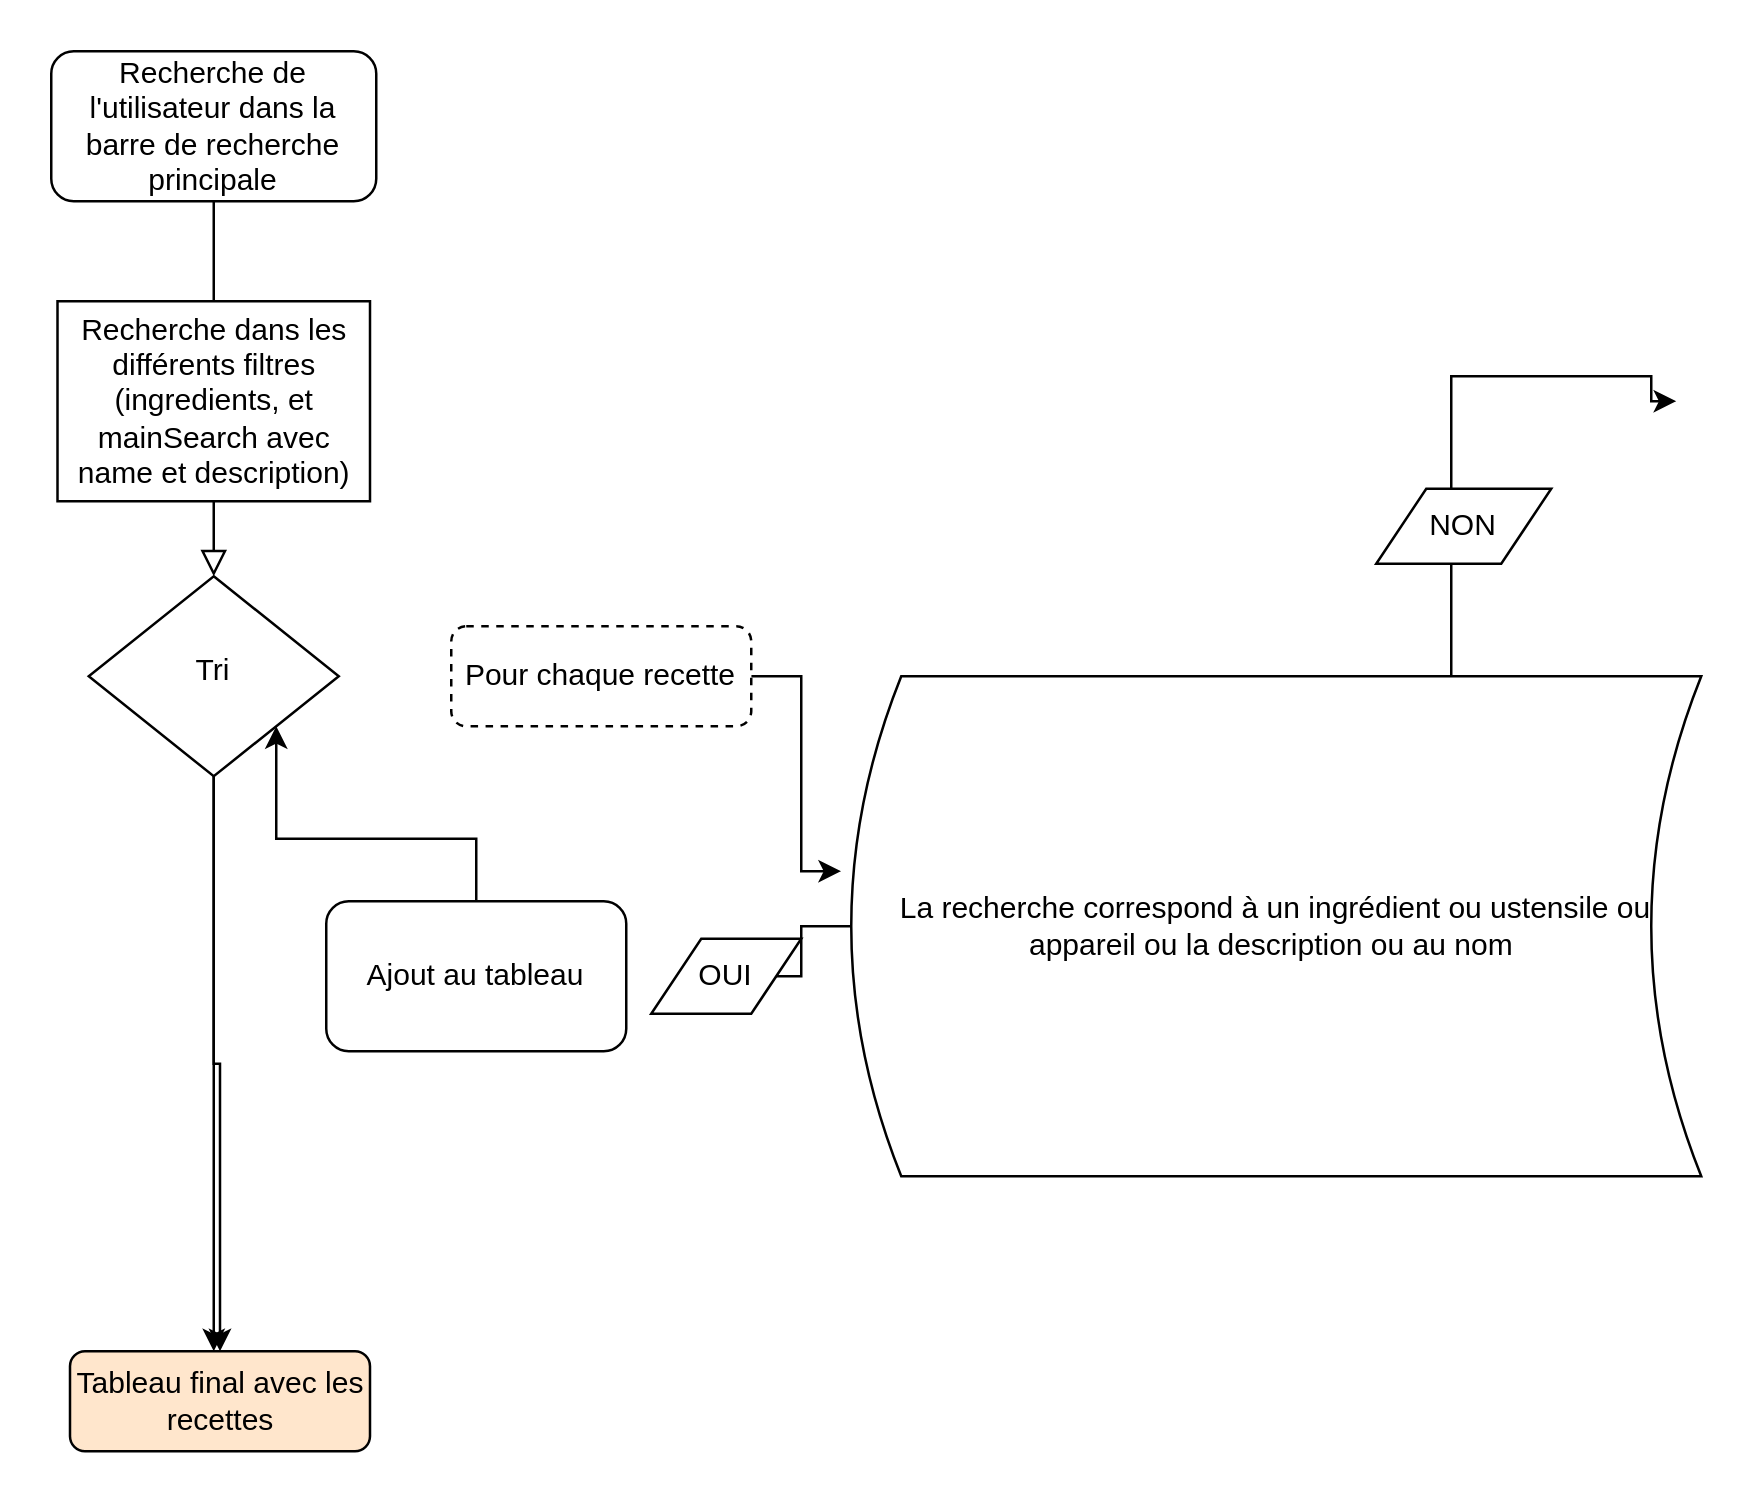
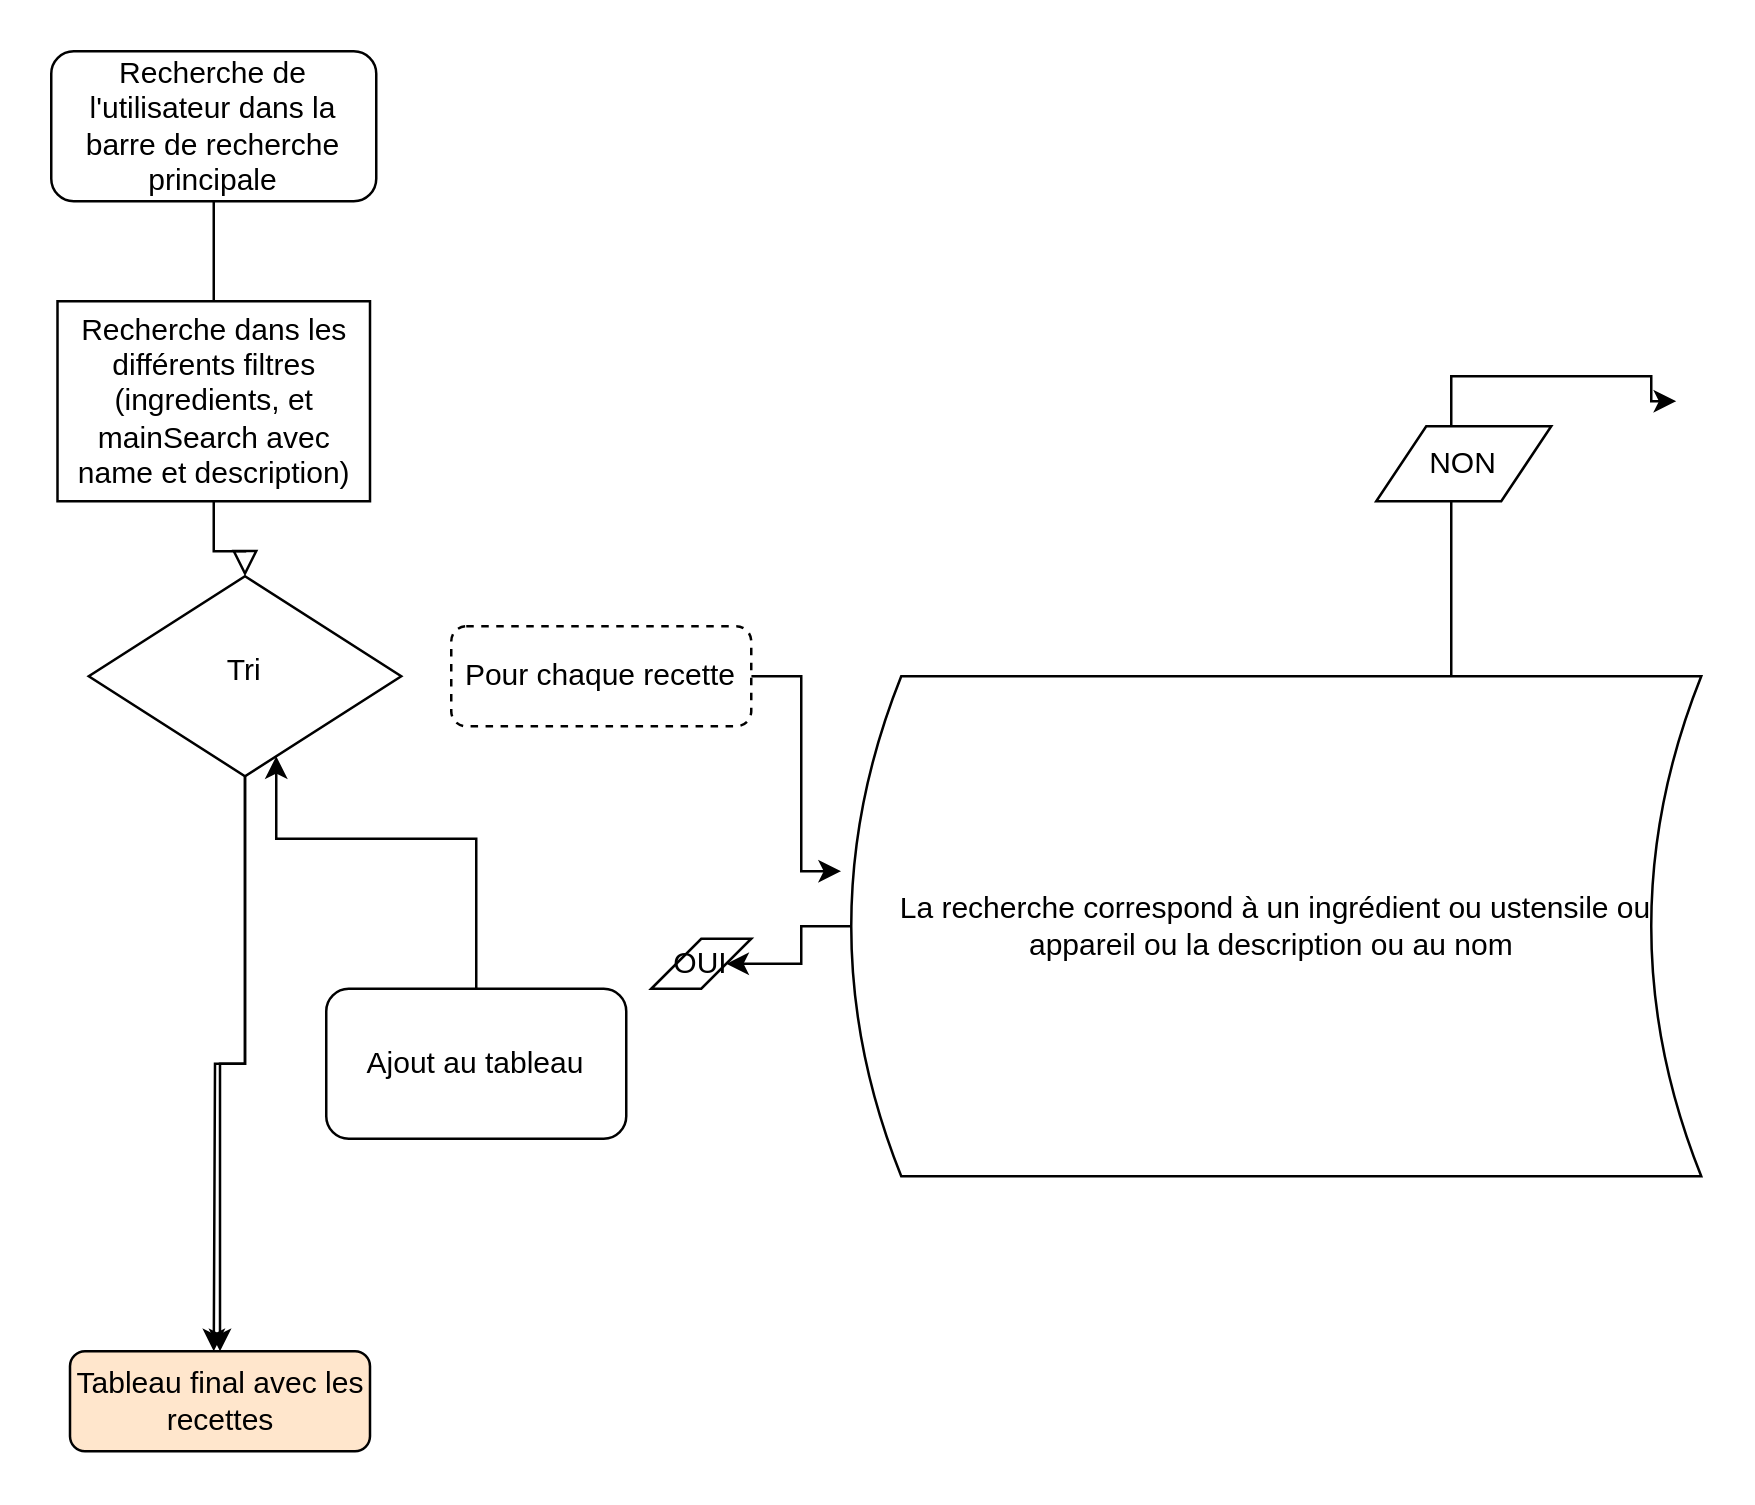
- <mxCell id="17" value="NON" style="shape=parallelogram;perimeter=parallelogramPerimeter;whiteSpace=wrap;html=1;fixedSize=1;" vertex="1" parent="1"><mxGeometry x="550" y="195" width="70" height="30" as="geometry" /></mxCell>
+ <mxCell id="17" value="NON" style="shape=parallelogram;perimeter=parallelogramPerimeter;whiteSpace=wrap;html=1;fixedSize=1;" vertex="1" parent="1"><mxGeometry x="550" y="170" width="70" height="30" as="geometry" /></mxCell>
- <mxCell id="5" value="Tri" style="rhombus;whiteSpace=wrap;html=1;shadow=0;fontFamily=Helvetica;fontSize=12;align=center;strokeWidth=1;spacing=6;spacingTop=-4;" parent="1" vertex="1"><mxGeometry x="35" y="230" width="100" height="80" as="geometry" /></mxCell>
+ <mxCell id="5" value="Tri" style="rhombus;whiteSpace=wrap;html=1;shadow=0;fontFamily=Helvetica;fontSize=12;align=center;strokeWidth=1;spacing=6;spacingTop=-4;" parent="1" vertex="1"><mxGeometry x="35" y="230" width="125" height="80" as="geometry" /></mxCell>
- <mxCell id="16" value="Ajout au tableau" style="rounded=1;whiteSpace=wrap;html=1;" vertex="1" parent="1"><mxGeometry x="130" y="360" width="120" height="60" as="geometry" /></mxCell>
+ <mxCell id="16" value="Ajout au tableau" style="rounded=1;whiteSpace=wrap;html=1;" vertex="1" parent="1"><mxGeometry x="130" y="395" width="120" height="60" as="geometry" /></mxCell>
- <mxCell id="18" value="OUI" style="shape=parallelogram;perimeter=parallelogramPerimeter;whiteSpace=wrap;html=1;fixedSize=1;" vertex="1" parent="1"><mxGeometry x="260" y="375" width="60" height="30" as="geometry" /></mxCell>
+ <mxCell id="18" value="OUI" style="shape=parallelogram;perimeter=parallelogramPerimeter;whiteSpace=wrap;html=1;fixedSize=1;" vertex="1" parent="1"><mxGeometry x="260" y="375" width="40" height="20" as="geometry" /></mxCell>
